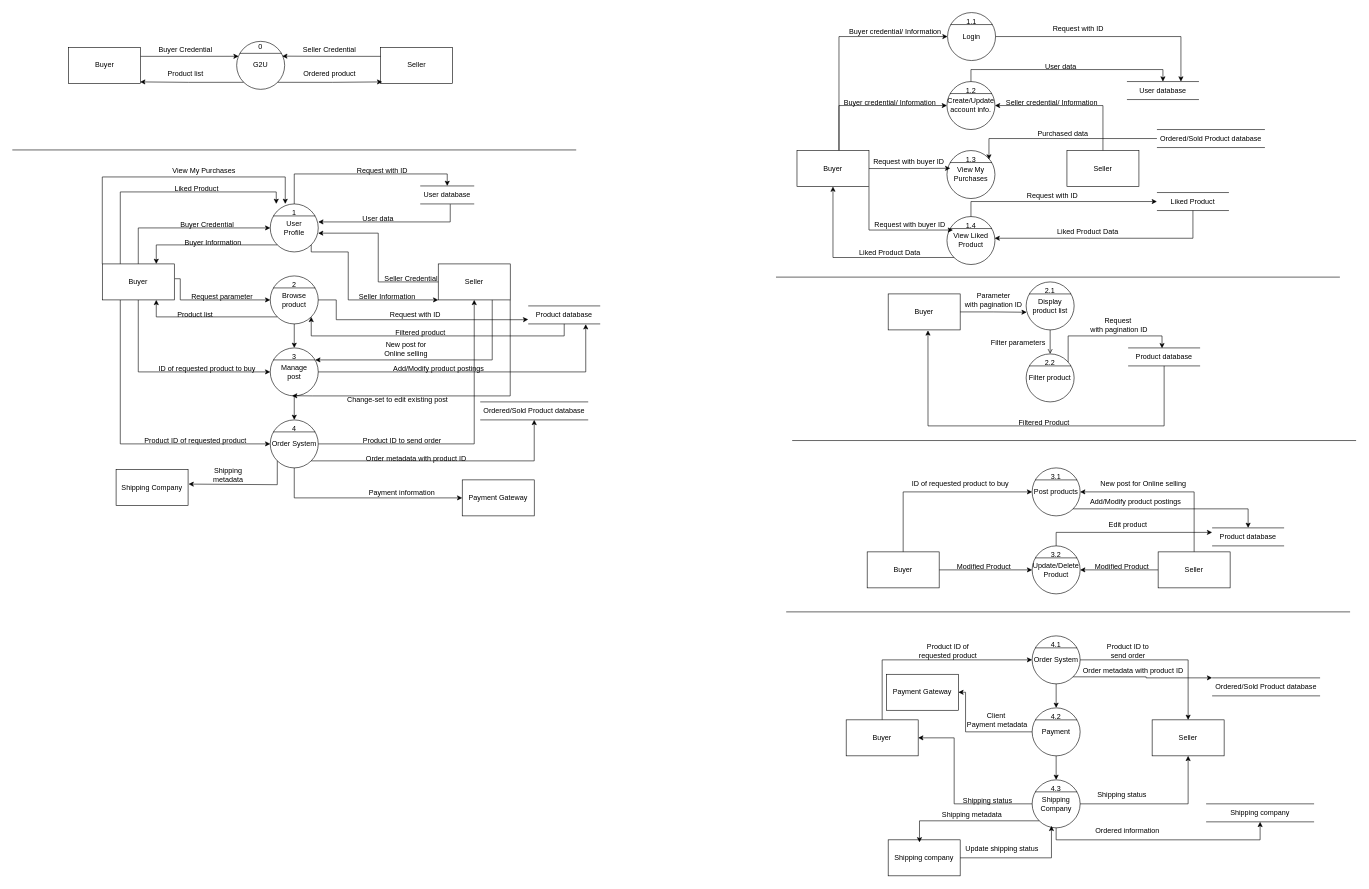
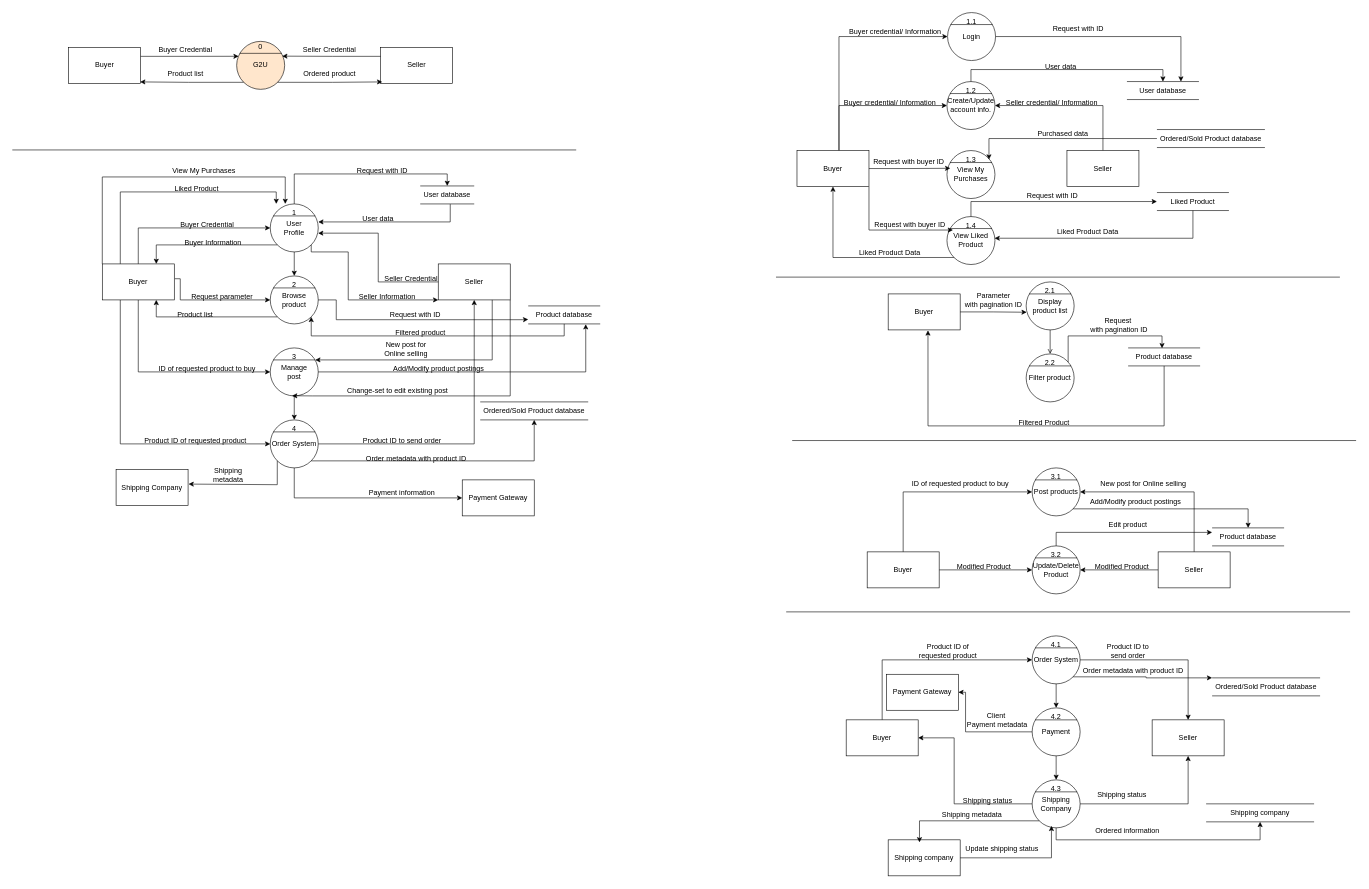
- <mxCell id="8" value="G2U" style="ellipse;whiteSpace=wrap;html=1;aspect=fixed;" parent="7" vertex="1"><mxGeometry width="80" height="80" as="geometry" /></mxCell>
+ <mxCell id="8" value="G2U" style="ellipse;whiteSpace=wrap;html=1;aspect=fixed;fillColor=#ffe6cc;" parent="7" vertex="1"><mxGeometry width="80" height="80" as="geometry" /></mxCell>
+ <mxCell id="186" style="edgeStyle=orthogonalEdgeStyle;rounded=0;orthogonalLoop=1;jettySize=auto;html=1;entryX=0.5;entryY=0;entryDx=0;entryDy=0;" parent="1" source="3" target="24" edge="1"><mxGeometry relative="1" as="geometry" /></mxCell>
- <mxCell id="187" style="edgeStyle=orthogonalEdgeStyle;rounded=0;orthogonalLoop=1;jettySize=auto;html=1;entryX=0.5;entryY=0;entryDx=0;entryDy=0;" parent="1" source="22" target="28" edge="1"><mxGeometry relative="1" as="geometry" /></mxCell>
- <mxCell id="240" value="Filter parameters" style="text;html=1;align=center;verticalAlign=middle;whiteSpace=wrap;rounded=0;" vertex="1" parent="1"><mxGeometry x="1648" y="556" width="98" height="30" as="geometry" /></mxCell>
- <mxCell id="220" value="Change-set to edit existing post" style="text;html=1;align=center;verticalAlign=middle;whiteSpace=wrap;rounded=0;" vertex="1" parent="1"><mxGeometry x="561" y="651" width="203" height="30" as="geometry" /></mxCell>
+ <mxCell id="220" value="Change-set to edit existing post" style="text;html=1;align=center;verticalAlign=middle;whiteSpace=wrap;rounded=0;" vertex="1" parent="1"><mxGeometry x="561" y="636" width="203" height="30" as="geometry" /></mxCell>
